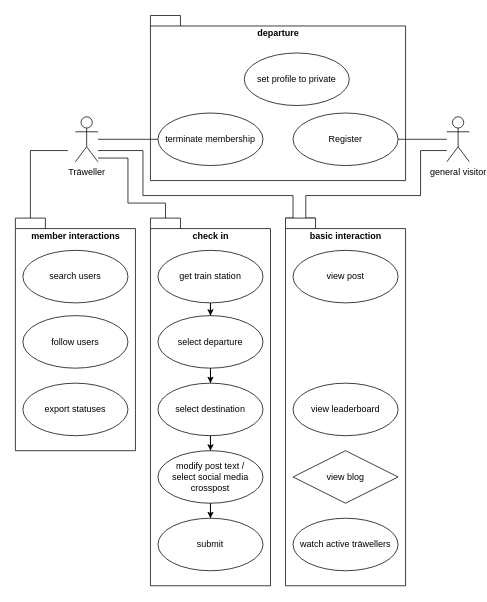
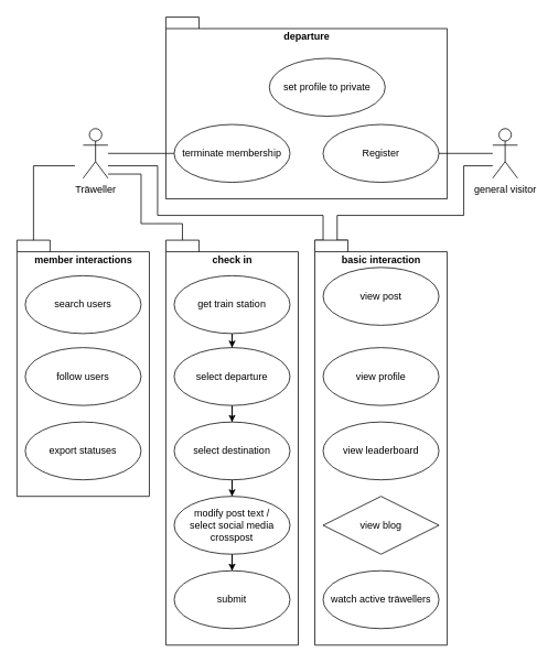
- <mxCell id="23" value="view post" style="ellipse;whiteSpace=wrap;html=1;" parent="1" vertex="1"><mxGeometry x="390" y="333" width="140" height="70" as="geometry" /></mxCell>
+ <mxCell id="23" value="view post" style="ellipse;whiteSpace=wrap;html=1;" parent="1" vertex="1"><mxGeometry x="390" y="323" width="140" height="70" as="geometry" /></mxCell>
+ <mxCell id="24" value="view profile" style="ellipse;whiteSpace=wrap;html=1;" parent="1" vertex="1"><mxGeometry x="390" y="420" width="140" height="70" as="geometry" /></mxCell>
